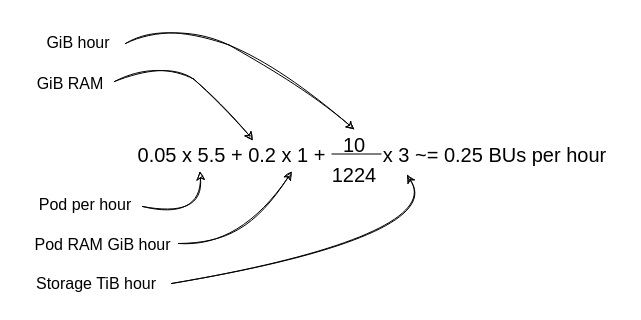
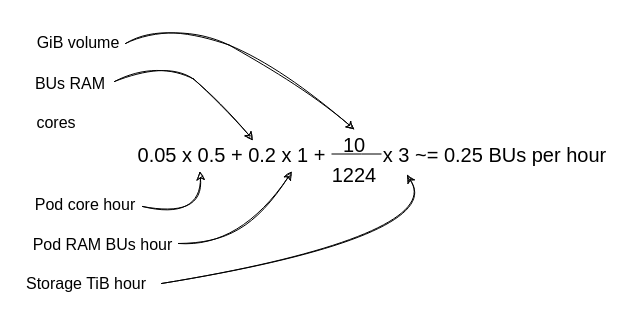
- <mxCell id="11" value="&lt;font style=&quot;font-size: 16px;&quot;&gt;GiB hour&lt;/font&gt;" style="text;html=1;align=center;verticalAlign=middle;whiteSpace=wrap;rounded=0;" vertex="1" parent="1"><mxGeometry x="28" y="27" width="100" height="30" as="geometry" /></mxCell>
+ <mxCell id="11" value="&lt;font style=&quot;font-size: 16px;&quot;&gt;GiB volume&lt;/font&gt;" style="text;html=1;align=center;verticalAlign=middle;whiteSpace=wrap;rounded=0;" vertex="1" parent="1"><mxGeometry x="28" y="27" width="100" height="30" as="geometry" /></mxCell>
- <mxCell id="12" value="&lt;font style=&quot;font-size: 16px;&quot;&gt;GiB RAM&lt;/font&gt;" style="text;html=1;align=center;verticalAlign=middle;whiteSpace=wrap;rounded=0;" vertex="1" parent="1"><mxGeometry x="20" y="68" width="100" height="30" as="geometry" /></mxCell>
+ <mxCell id="12" value="&lt;font style=&quot;font-size: 16px;&quot;&gt;BUs RAM&lt;/font&gt;" style="text;html=1;align=center;verticalAlign=middle;whiteSpace=wrap;rounded=0;" vertex="1" parent="1"><mxGeometry x="20" y="68" width="100" height="30" as="geometry" /></mxCell>
+ <mxCell id="7" value="&lt;font style=&quot;font-size: 16px;&quot;&gt;cores&lt;/font&gt;" style="text;html=1;align=center;verticalAlign=middle;whiteSpace=wrap;rounded=0;" vertex="1" parent="1"><mxGeometry x="26" y="107" width="60" height="30" as="geometry" /></mxCell>
- <mxCell id="2" value="&lt;font style=&quot;font-size: 20px;&quot;&gt;0.05 x 5.5 + 0.2 x 1 +&lt;/font&gt;" style="text;html=1;align=center;verticalAlign=middle;whiteSpace=wrap;rounded=0;" vertex="1" parent="1"><mxGeometry x="134" y="139" width="195" height="30" as="geometry" /></mxCell>
+ <mxCell id="2" value="&lt;font style=&quot;font-size: 20px;&quot;&gt;0.05 x 0.5 + 0.2 x 1 +&lt;/font&gt;" style="text;html=1;align=center;verticalAlign=middle;whiteSpace=wrap;rounded=0;" vertex="1" parent="1"><mxGeometry x="134" y="139" width="195" height="30" as="geometry" /></mxCell>
- <mxCell id="10" value="&lt;font style=&quot;font-size: 16px;&quot;&gt;Pod per hour&lt;/font&gt;" style="text;html=1;align=center;verticalAlign=middle;whiteSpace=wrap;rounded=0;" vertex="1" parent="1"><mxGeometry x="30" y="189" width="110" height="30" as="geometry" /></mxCell>
+ <mxCell id="10" value="&lt;font style=&quot;font-size: 16px;&quot;&gt;Pod core hour&lt;/font&gt;" style="text;html=1;align=center;verticalAlign=middle;whiteSpace=wrap;rounded=0;" vertex="1" parent="1"><mxGeometry x="30" y="189" width="110" height="30" as="geometry" /></mxCell>
- <mxCell id="9" value="&lt;font style=&quot;font-size: 16px;&quot;&gt;Pod RAM GiB hour&lt;/font&gt;" style="text;html=1;align=center;verticalAlign=middle;whiteSpace=wrap;rounded=0;" vertex="1" parent="1"><mxGeometry x="30" y="229" width="145" height="30" as="geometry" /></mxCell>
+ <mxCell id="9" value="&lt;font style=&quot;font-size: 16px;&quot;&gt;Pod RAM BUs hour&lt;/font&gt;" style="text;html=1;align=center;verticalAlign=middle;whiteSpace=wrap;rounded=0;" vertex="1" parent="1"><mxGeometry x="30" y="229" width="145" height="30" as="geometry" /></mxCell>
- <mxCell id="8" value="&lt;font style=&quot;font-size: 16px;&quot;&gt;Storage TiB hour&lt;/font&gt;" style="text;html=1;align=center;verticalAlign=middle;whiteSpace=wrap;rounded=0;" vertex="1" parent="1"><mxGeometry x="21" y="268" width="150" height="30" as="geometry" /></mxCell>
+ <mxCell id="8" value="&lt;font style=&quot;font-size: 16px;&quot;&gt;Storage TiB hour&lt;/font&gt;" style="text;html=1;align=center;verticalAlign=middle;whiteSpace=wrap;rounded=0;" vertex="1" parent="1"><mxGeometry x="11" y="268" width="150" height="30" as="geometry" /></mxCell>
